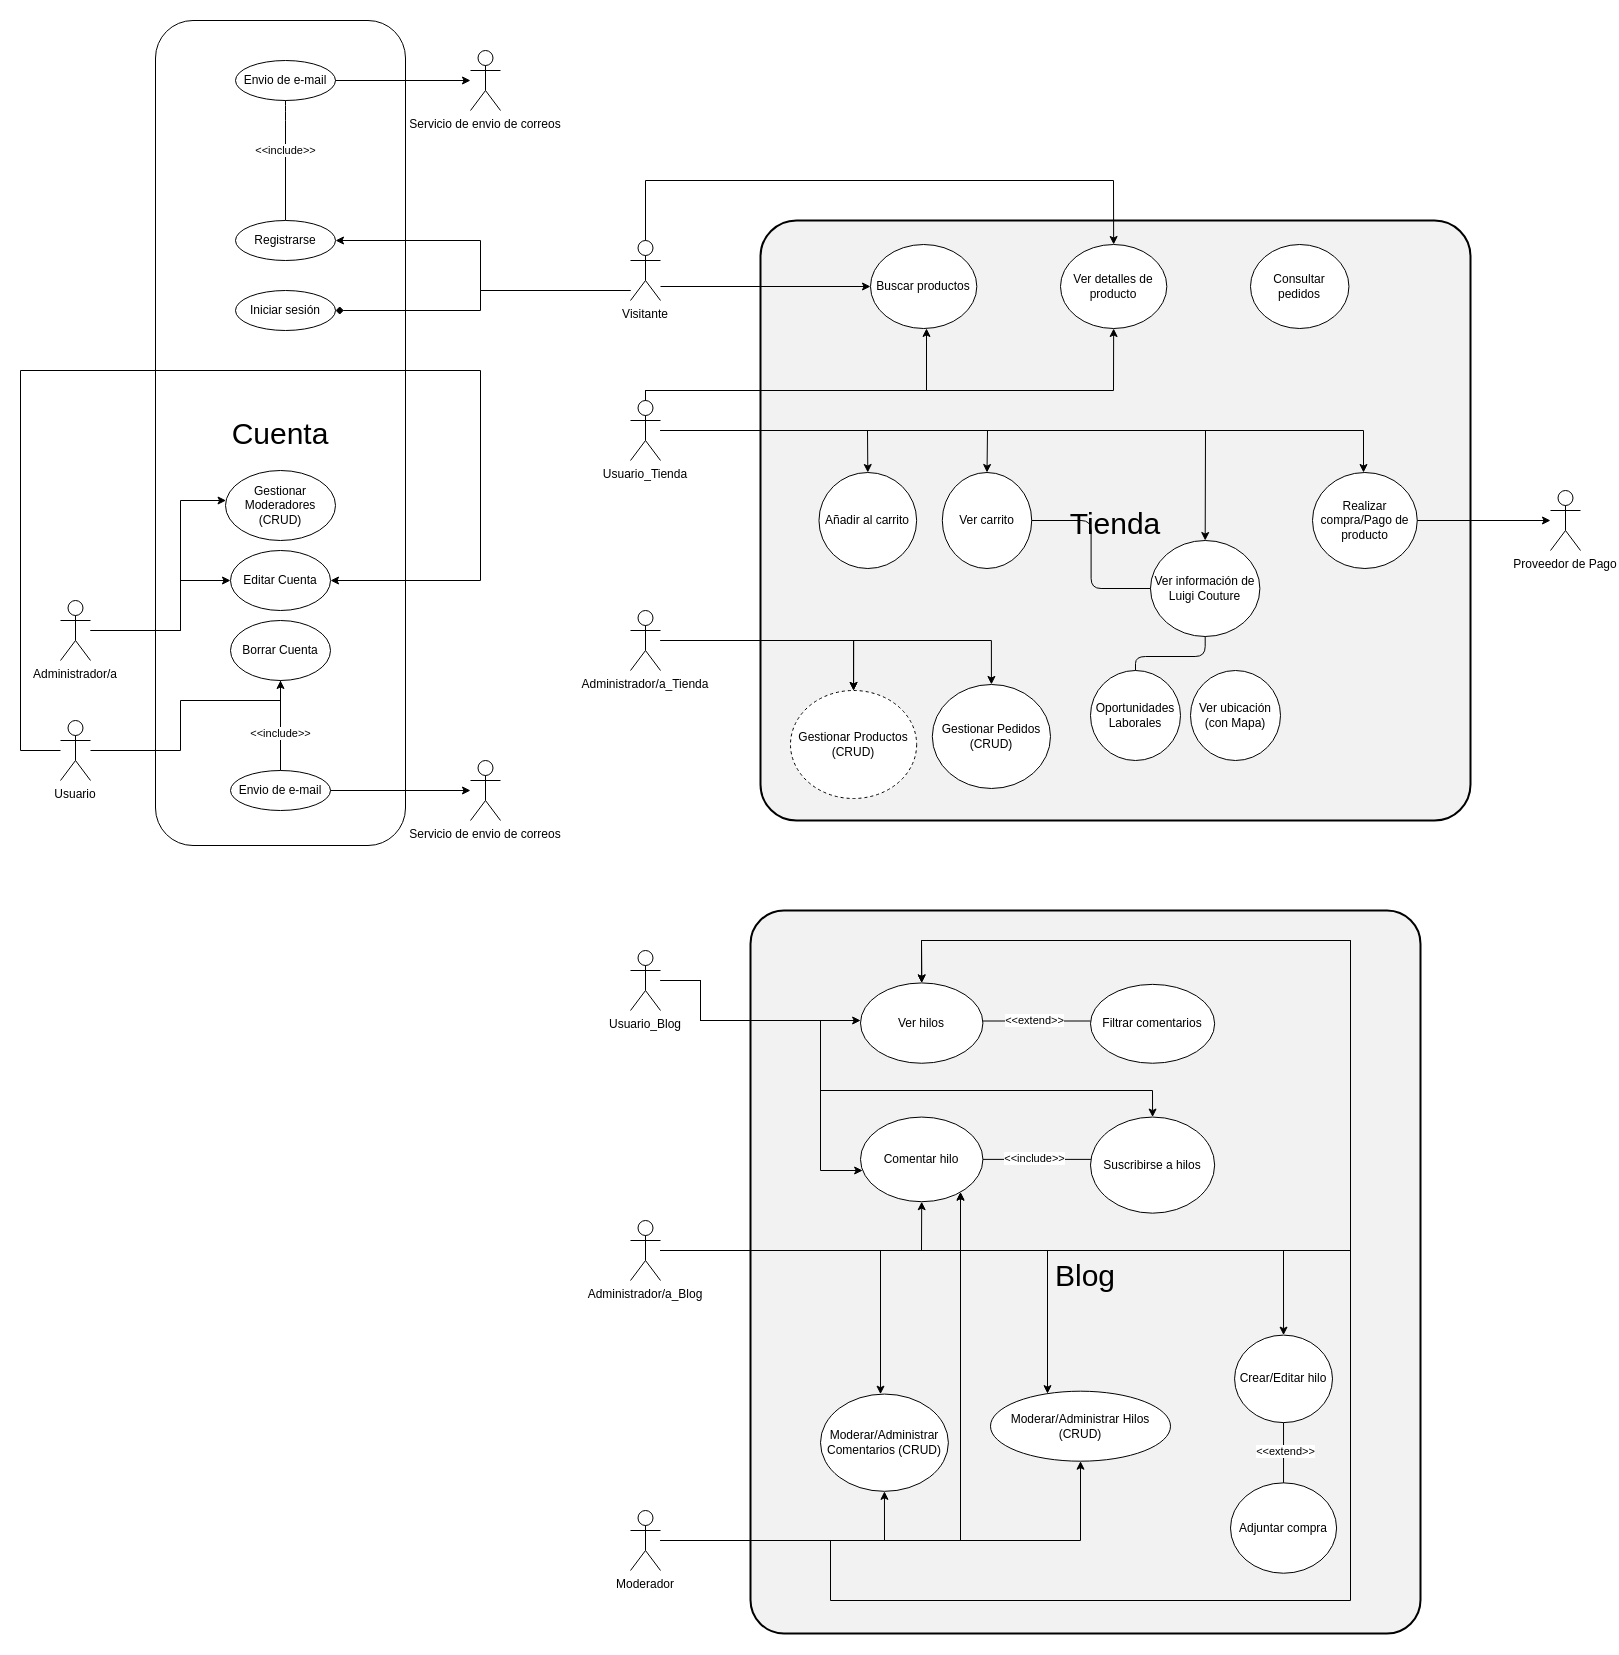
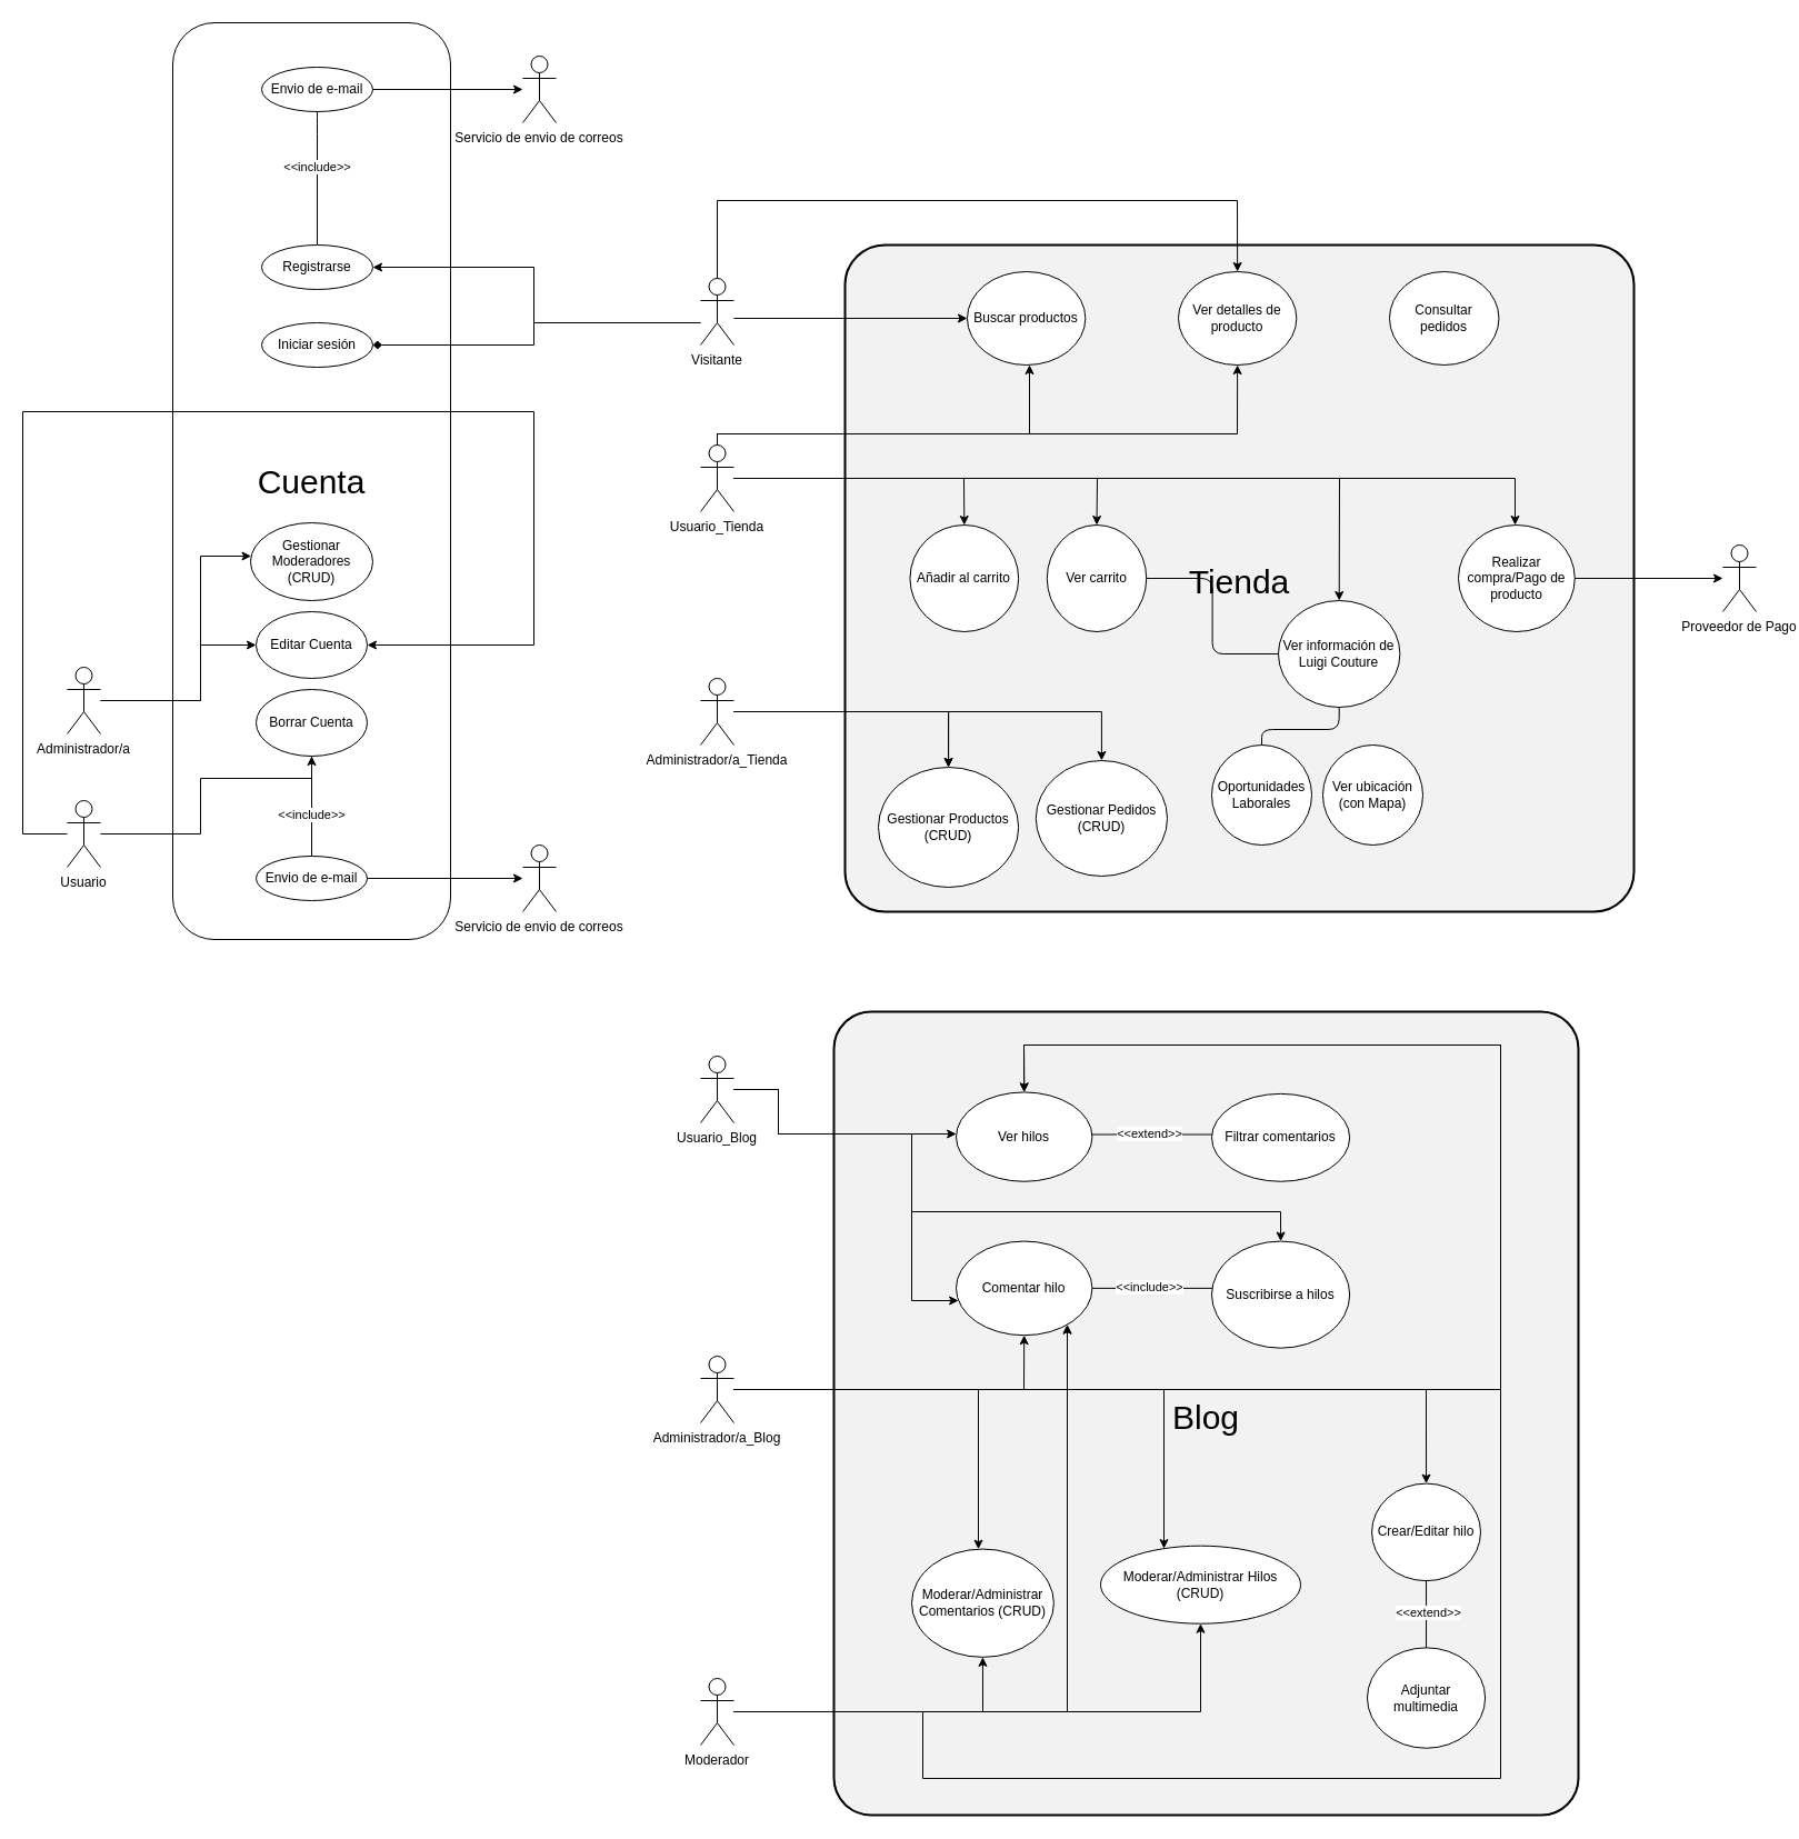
- <mxCell id="3" value="Visitante" style="shape=umlActor;verticalLabelPosition=bottom;verticalAlign=top;" vertex="1" parent="1"><mxGeometry x="630" y="240" width="30" height="60" as="geometry" /></mxCell>
+ <mxCell id="3" value="Visitante" style="shape=umlActor;verticalLabelPosition=bottom;verticalAlign=top;" vertex="1" parent="1"><mxGeometry x="630" y="250" width="30" height="60" as="geometry" /></mxCell>
- <mxCell id="15" value="Gestionar Productos (CRUD)" style="ellipse;whiteSpace=wrap;html=1;dashed=1;" vertex="1" parent="9"><mxGeometry x="30" y="470" width="126.14" height="108" as="geometry" /></mxCell>
+ <mxCell id="15" value="Gestionar Productos (CRUD)" style="ellipse;whiteSpace=wrap;html=1;" vertex="1" parent="9"><mxGeometry x="30" y="470" width="126.14" height="108" as="geometry" /></mxCell>
- <mxCell id="28" value="Adjuntar compra" style="ellipse;whiteSpace=wrap;html=1;" vertex="1" parent="23"><mxGeometry x="480" y="572.375" width="106.09" height="90.375" as="geometry" /></mxCell>
+ <mxCell id="28" value="Adjuntar multimedia" style="ellipse;whiteSpace=wrap;html=1;" vertex="1" parent="23"><mxGeometry x="480" y="572.375" width="106.09" height="90.375" as="geometry" /></mxCell>
